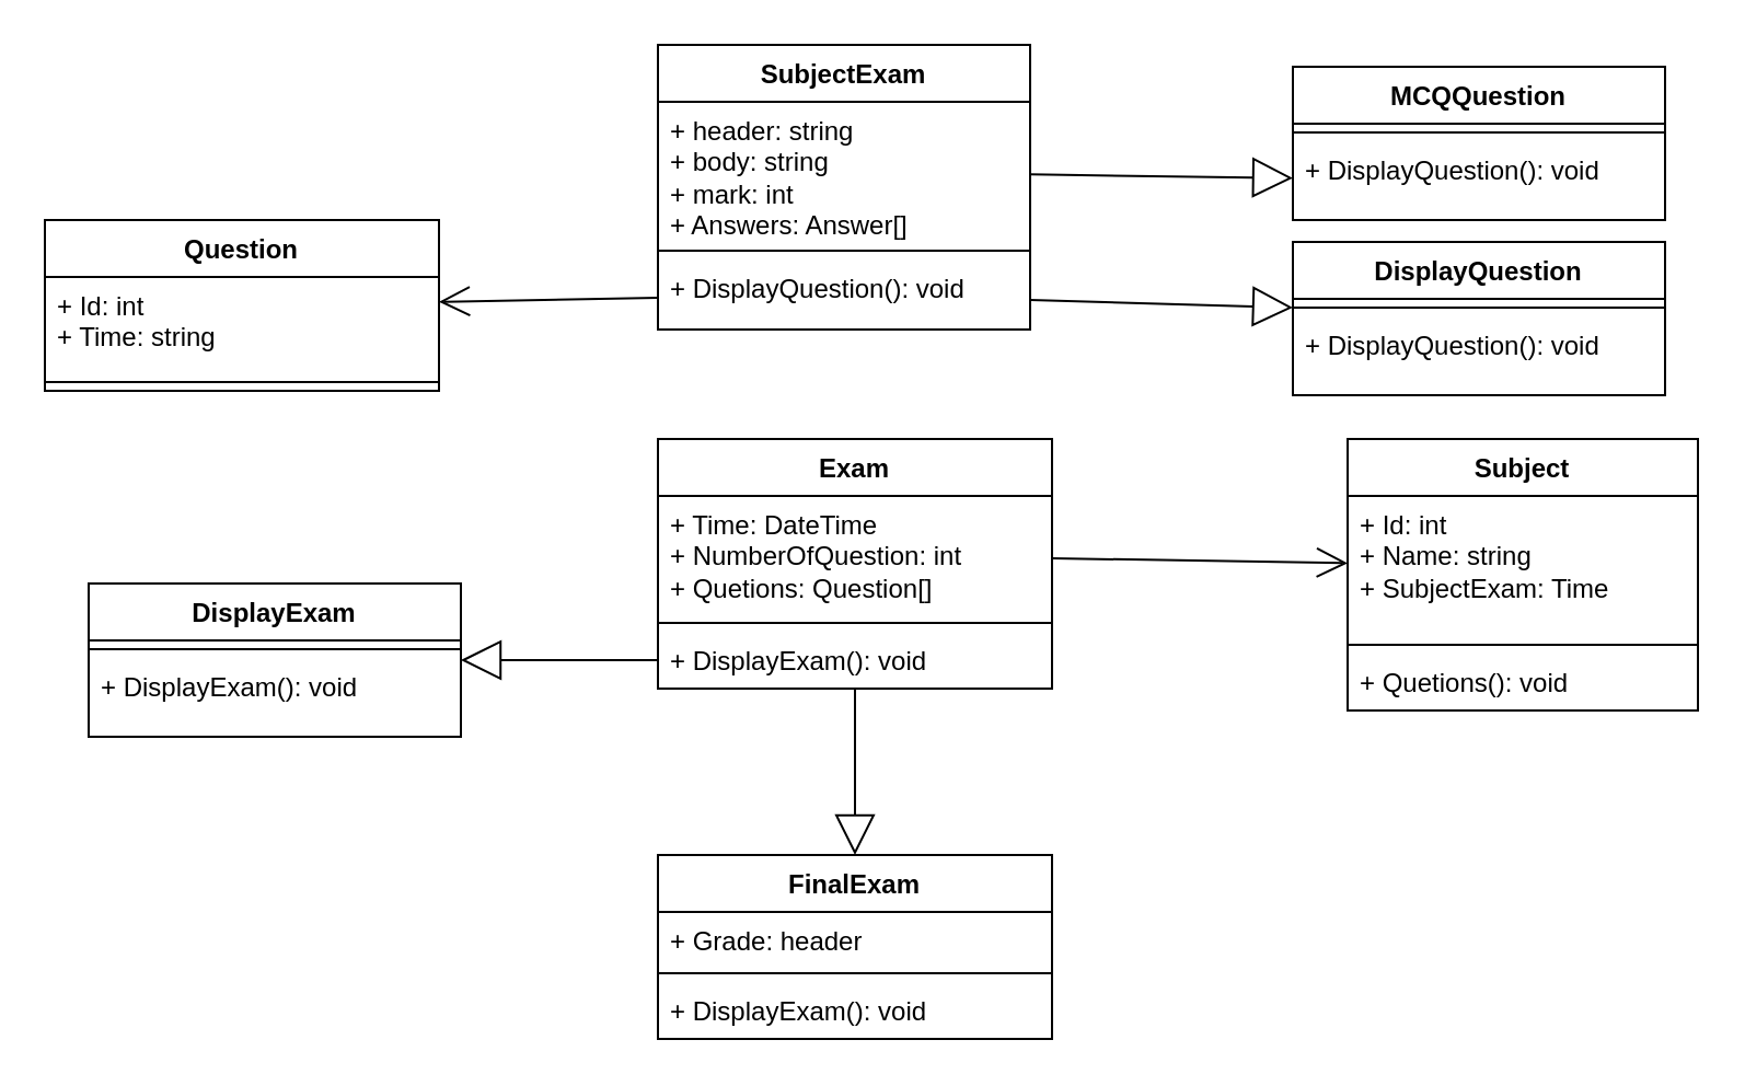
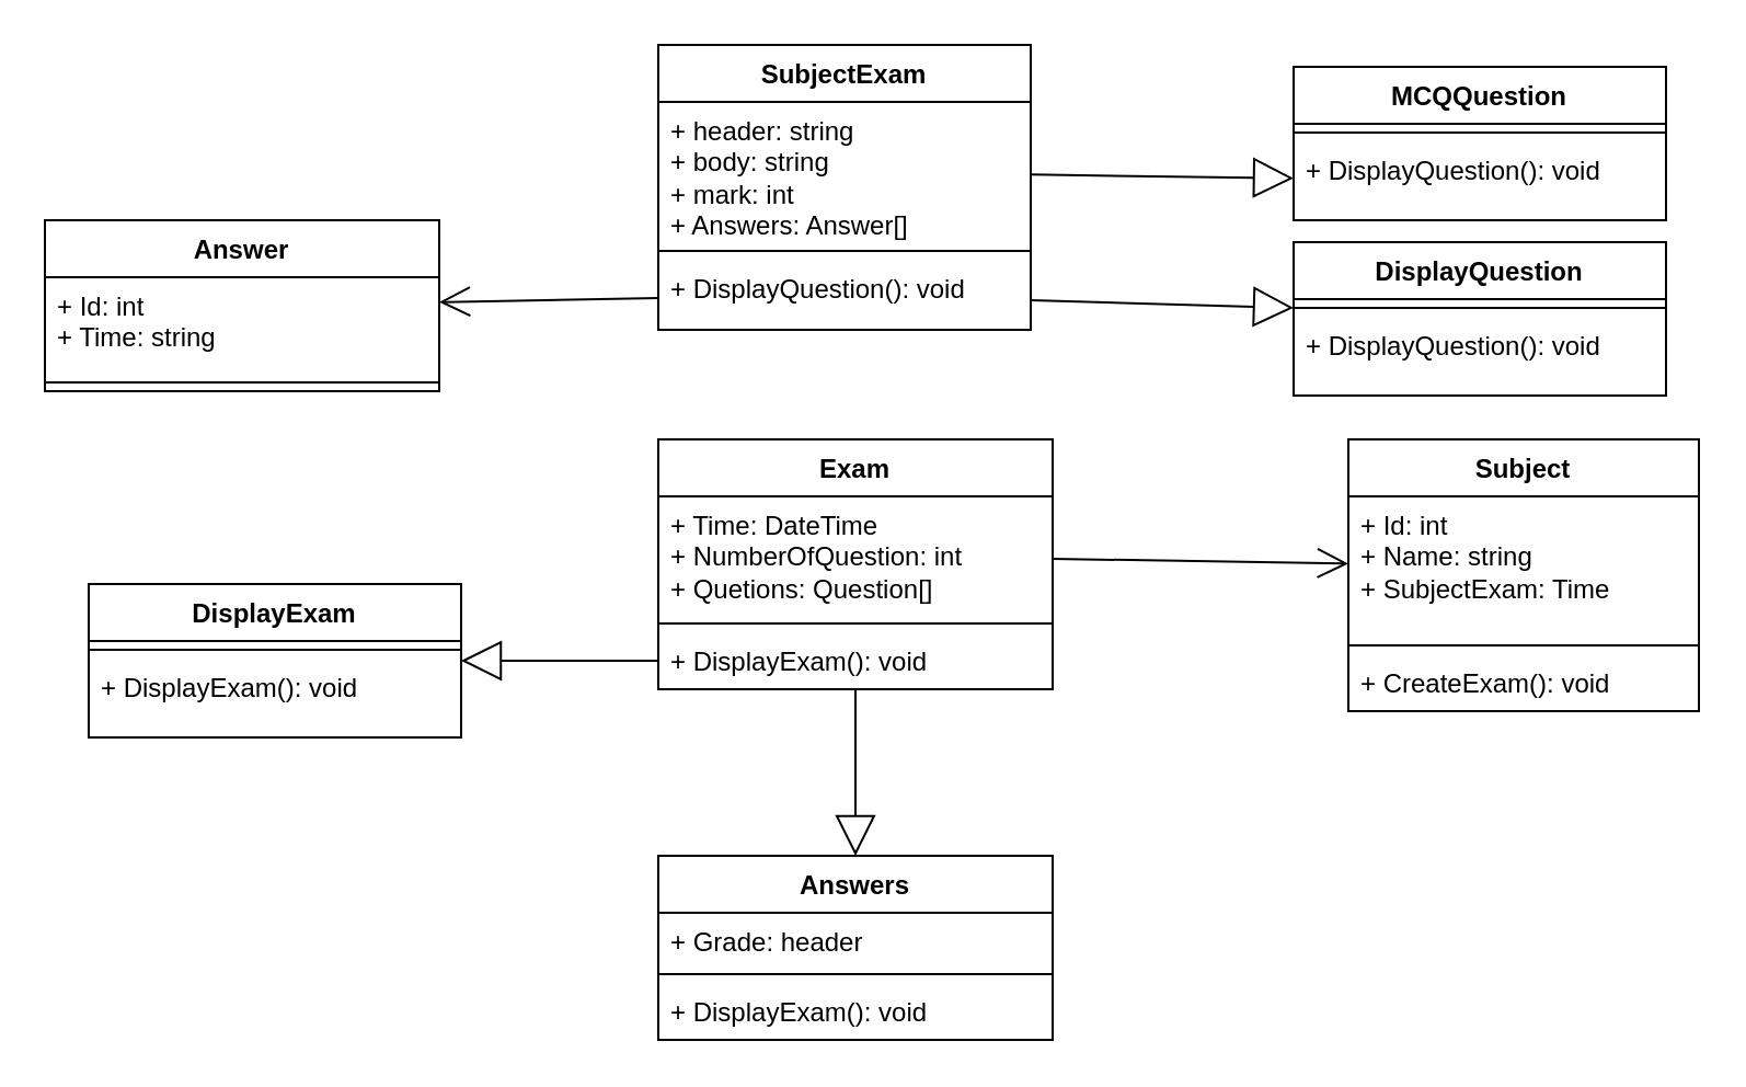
- <mxCell id="18" value="Question" style="swimlane;fontStyle=1;align=center;verticalAlign=top;childLayout=stackLayout;horizontal=1;startSize=26;horizontalStack=0;resizeParent=1;resizeParentMax=0;resizeLast=0;collapsible=1;marginBottom=0;whiteSpace=wrap;html=1;" vertex="1" parent="1"><mxGeometry x="20" y="100" width="180" height="78" as="geometry" /></mxCell>
+ <mxCell id="18" value="Answer" style="swimlane;fontStyle=1;align=center;verticalAlign=top;childLayout=stackLayout;horizontal=1;startSize=26;horizontalStack=0;resizeParent=1;resizeParentMax=0;resizeLast=0;collapsible=1;marginBottom=0;whiteSpace=wrap;html=1;" vertex="1" parent="1"><mxGeometry x="20" y="100" width="180" height="78" as="geometry" /></mxCell>
- <mxCell id="34" value="+ Quetions(): void" style="text;strokeColor=none;fillColor=none;align=left;verticalAlign=top;spacingLeft=4;spacingRight=4;overflow=hidden;rotatable=0;points=[[0,0.5],[1,0.5]];portConstraint=eastwest;whiteSpace=wrap;html=1;" vertex="1" parent="31"><mxGeometry y="98" width="160" height="26" as="geometry" /></mxCell>
+ <mxCell id="34" value="+ CreateExam(): void" style="text;strokeColor=none;fillColor=none;align=left;verticalAlign=top;spacingLeft=4;spacingRight=4;overflow=hidden;rotatable=0;points=[[0,0.5],[1,0.5]];portConstraint=eastwest;whiteSpace=wrap;html=1;" vertex="1" parent="31"><mxGeometry y="98" width="160" height="26" as="geometry" /></mxCell>
- <mxCell id="25" value="FinalExam" style="swimlane;fontStyle=1;align=center;verticalAlign=top;childLayout=stackLayout;horizontal=1;startSize=26;horizontalStack=0;resizeParent=1;resizeParentMax=0;resizeLast=0;collapsible=1;marginBottom=0;whiteSpace=wrap;html=1;" vertex="1" parent="1"><mxGeometry x="300" y="390" width="180" height="84" as="geometry" /></mxCell>
+ <mxCell id="25" value="Answers" style="swimlane;fontStyle=1;align=center;verticalAlign=top;childLayout=stackLayout;horizontal=1;startSize=26;horizontalStack=0;resizeParent=1;resizeParentMax=0;resizeLast=0;collapsible=1;marginBottom=0;whiteSpace=wrap;html=1;" vertex="1" parent="1"><mxGeometry x="300" y="390" width="180" height="84" as="geometry" /></mxCell>
